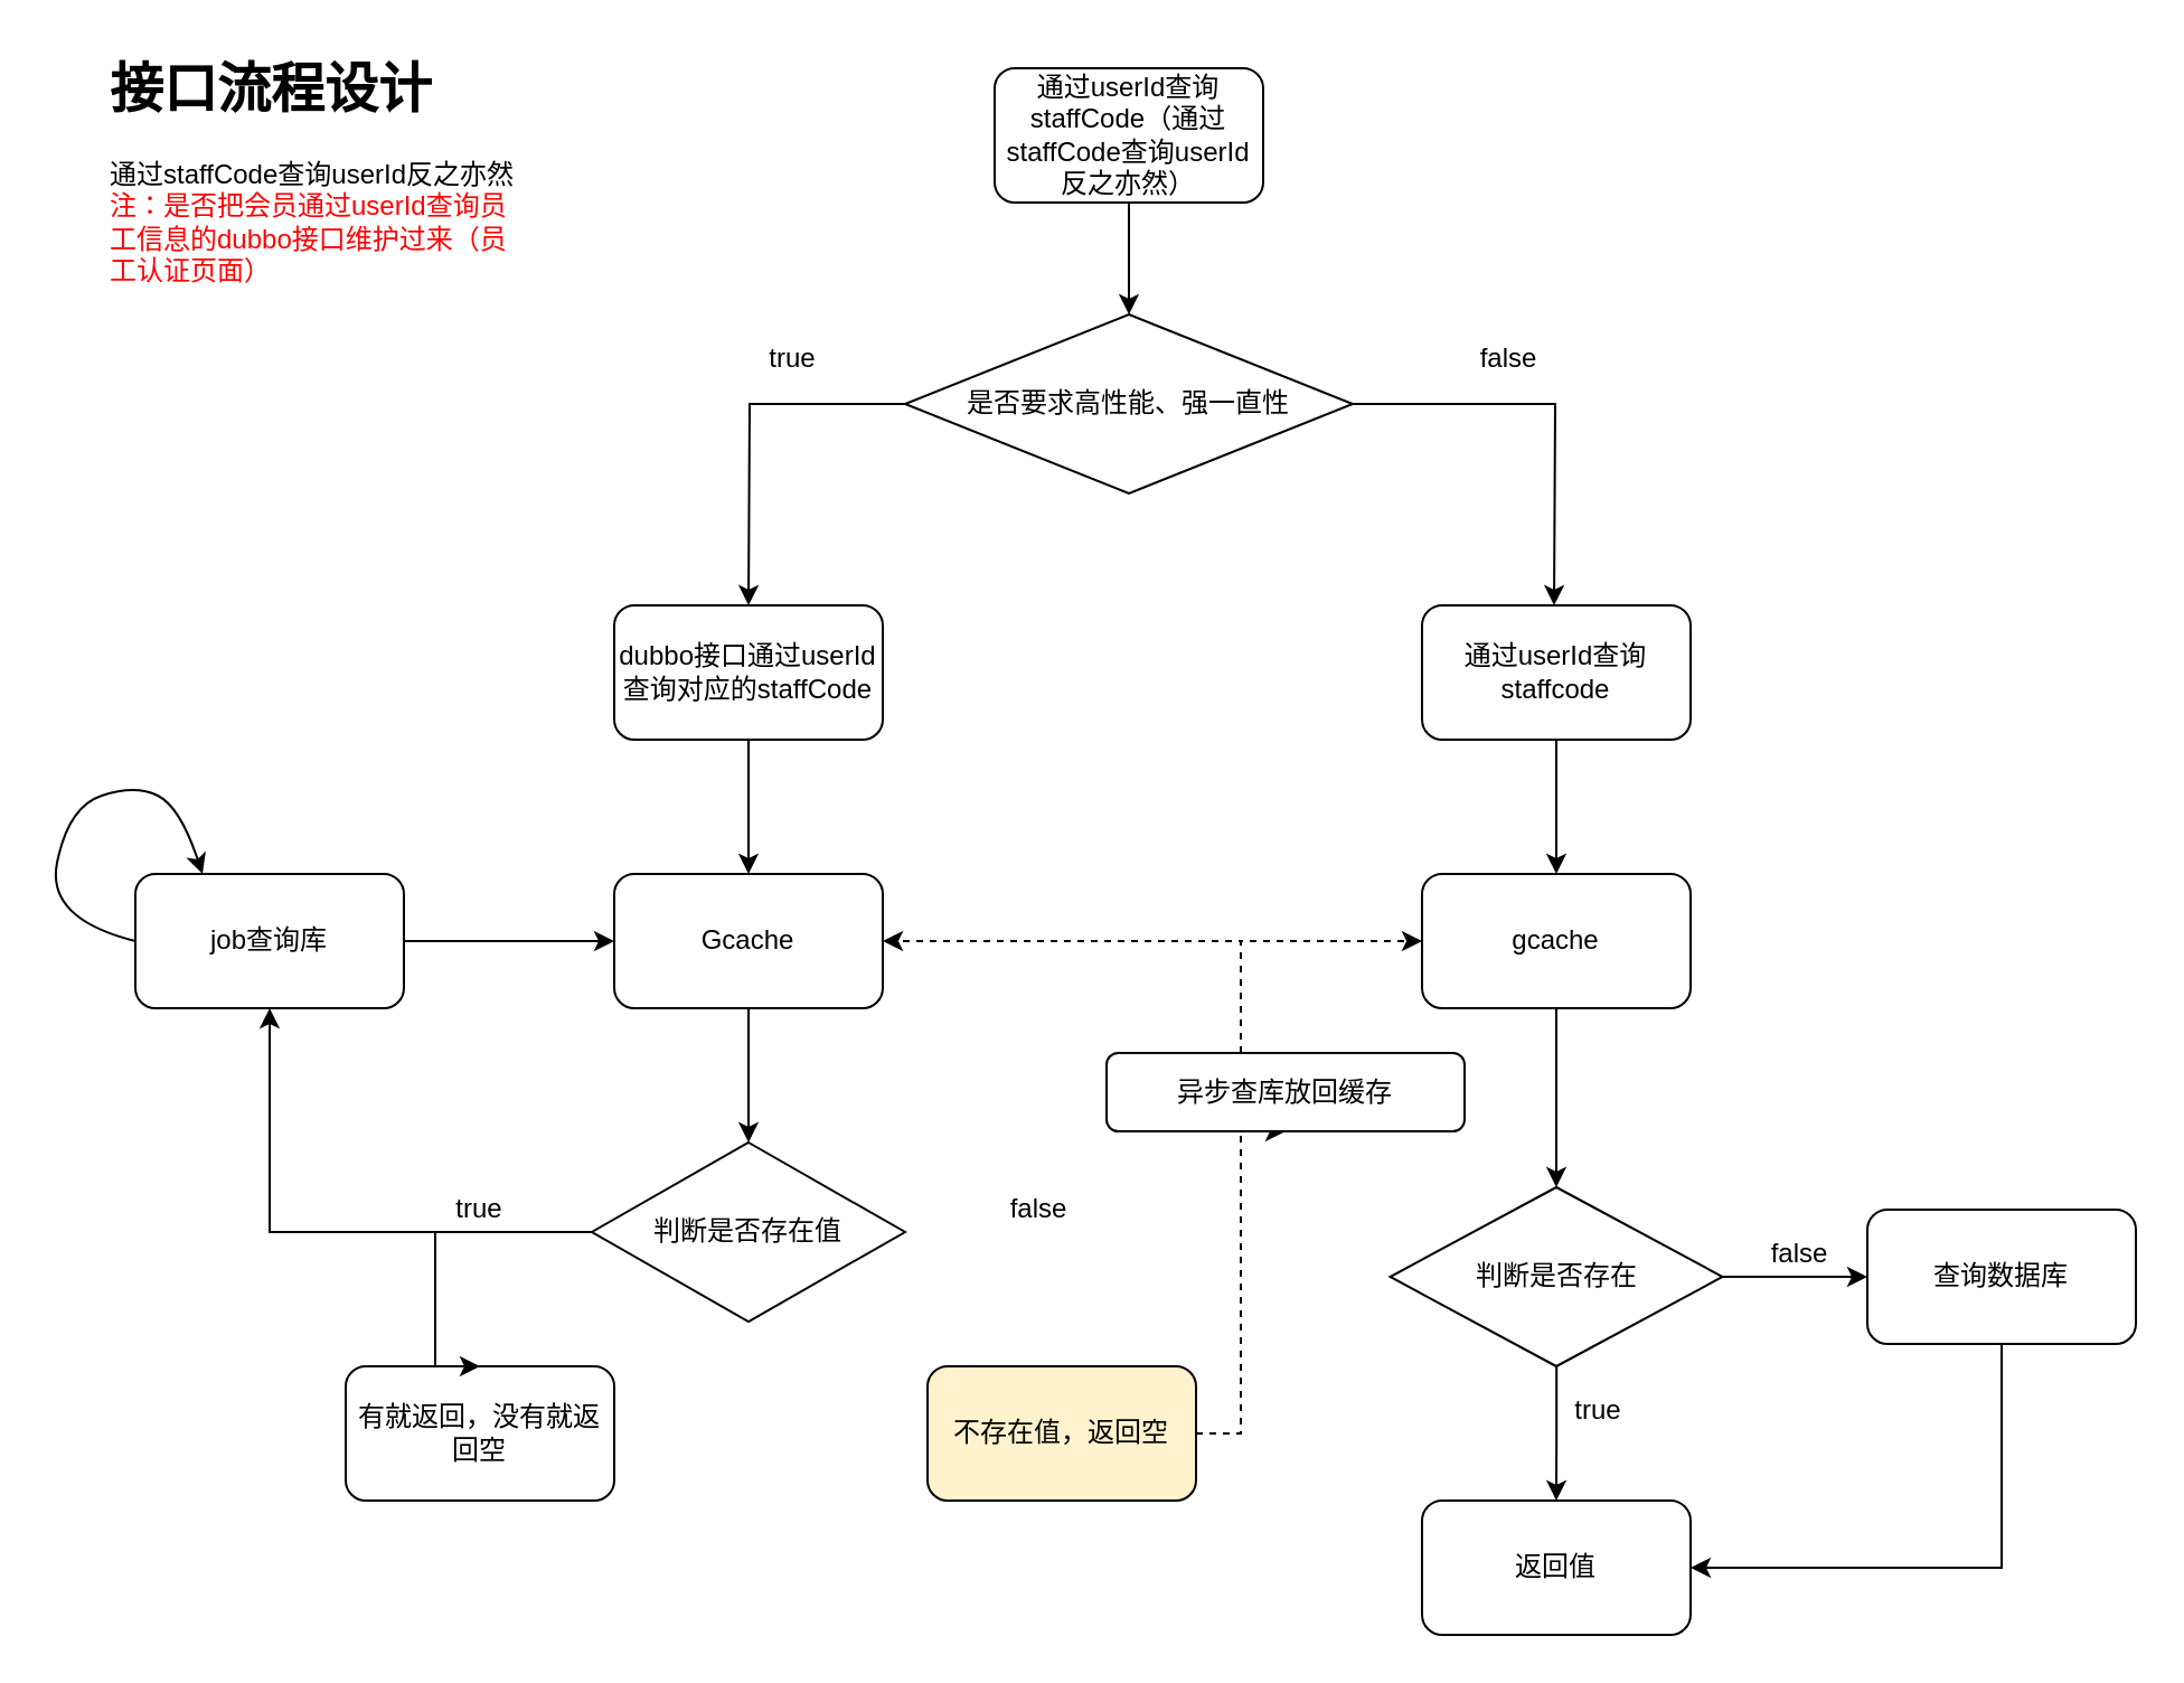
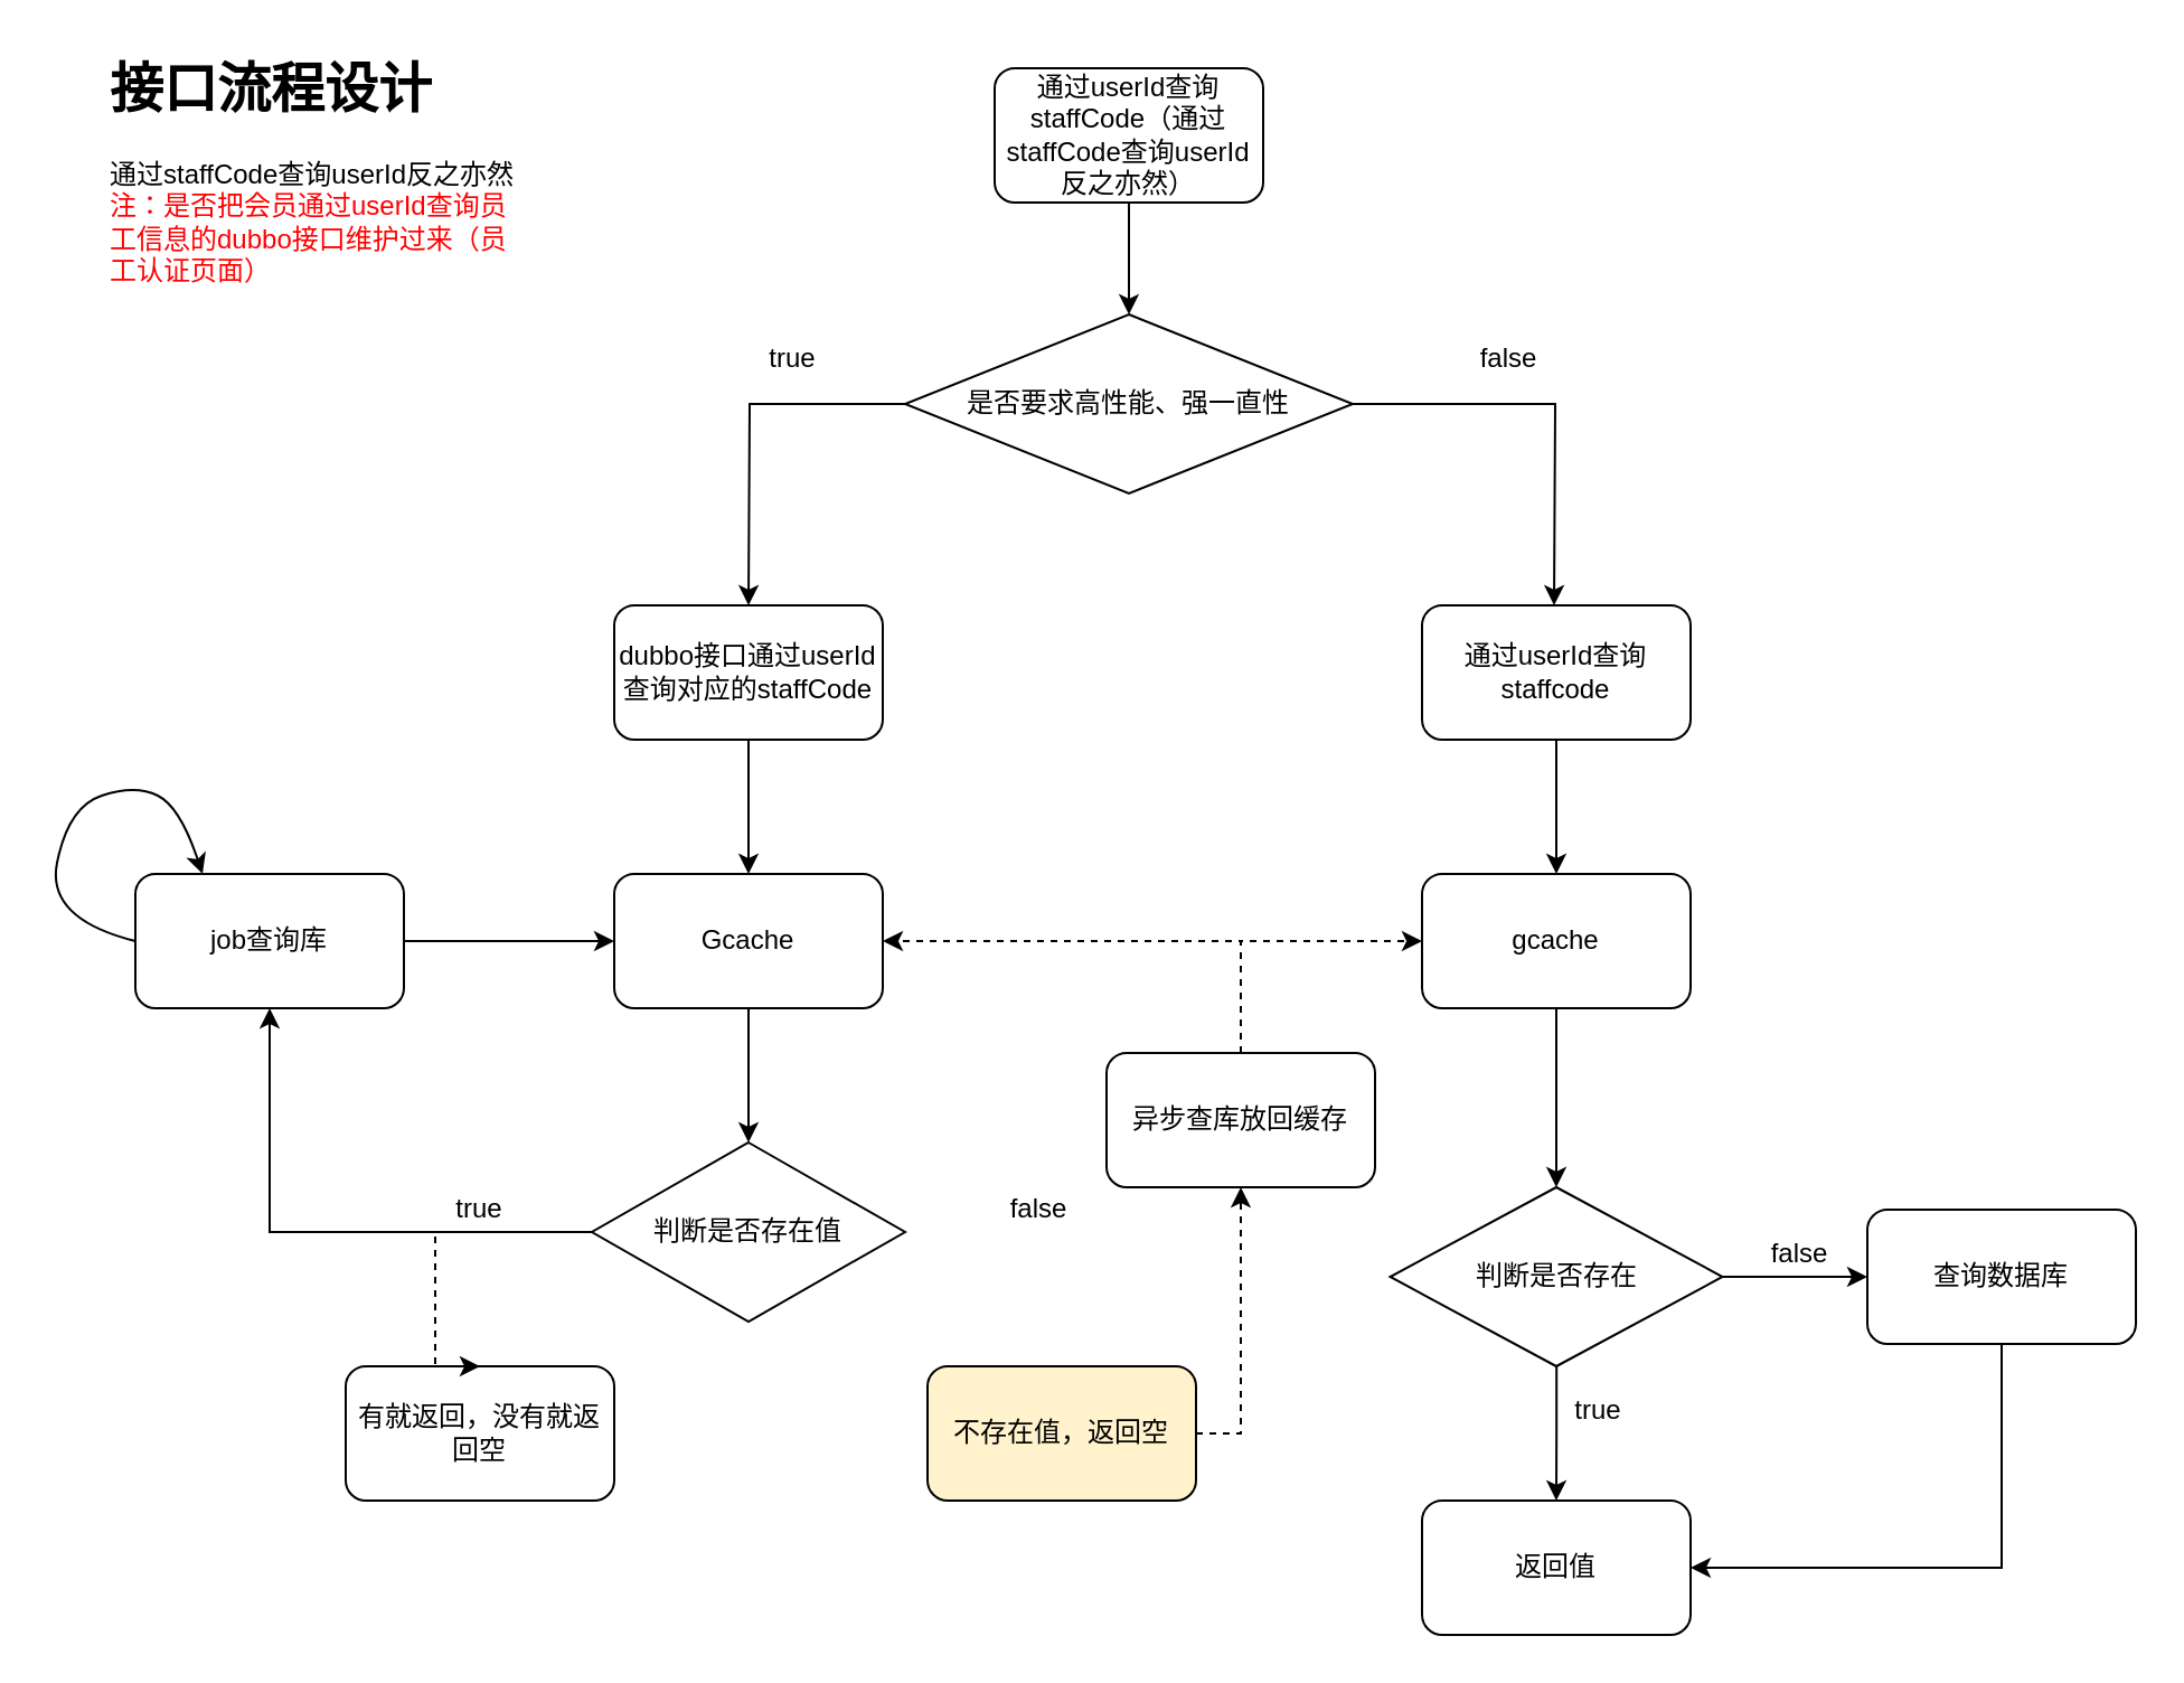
- <mxCell id="25" value="异步查库放回缓存" style="rounded=1;whiteSpace=wrap;html=1;" vertex="1" parent="1"><mxGeometry x="494" y="470" width="160" height="35" as="geometry" /></mxCell>
+ <mxCell id="25" value="异步查库放回缓存" style="rounded=1;whiteSpace=wrap;html=1;" vertex="1" parent="1"><mxGeometry x="494" y="470" width="120" height="60" as="geometry" /></mxCell>
- <mxCell id="16" style="edgeStyle=orthogonalEdgeStyle;rounded=0;orthogonalLoop=1;jettySize=auto;html=1;entryX=0.5;entryY=0;entryDx=0;entryDy=0;" edge="1" parent="1" source="18" target="12"><mxGeometry relative="1" as="geometry"><Array as="points"><mxPoint x="194" y="550" /><mxPoint x="194" y="610" /></Array></mxGeometry></mxCell>
+ <mxCell id="16" style="edgeStyle=orthogonalEdgeStyle;rounded=0;orthogonalLoop=1;jettySize=auto;html=1;entryX=0.5;entryY=0;entryDx=0;entryDy=0;dashed=1;" edge="1" parent="1" source="18" target="12"><mxGeometry relative="1" as="geometry"><Array as="points"><mxPoint x="194" y="550" /><mxPoint x="194" y="610" /></Array></mxGeometry></mxCell>
